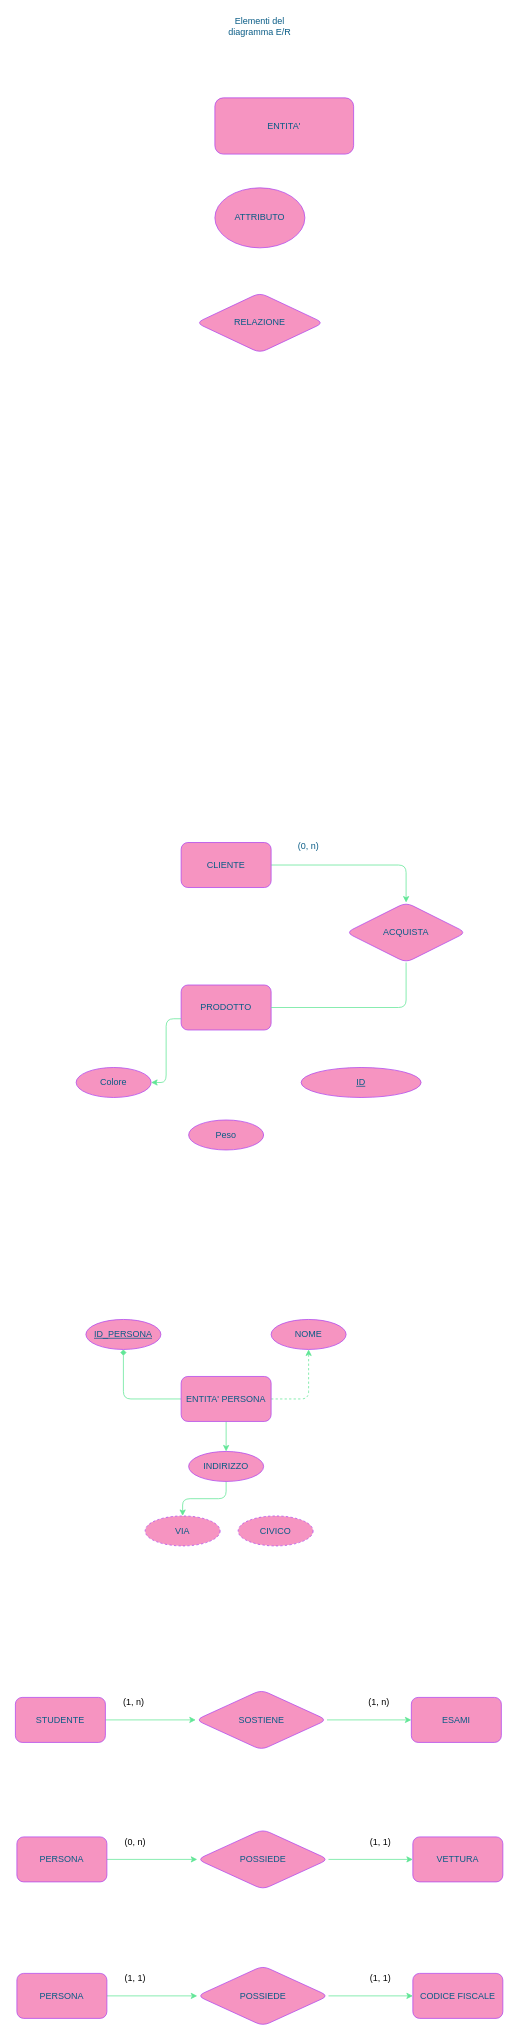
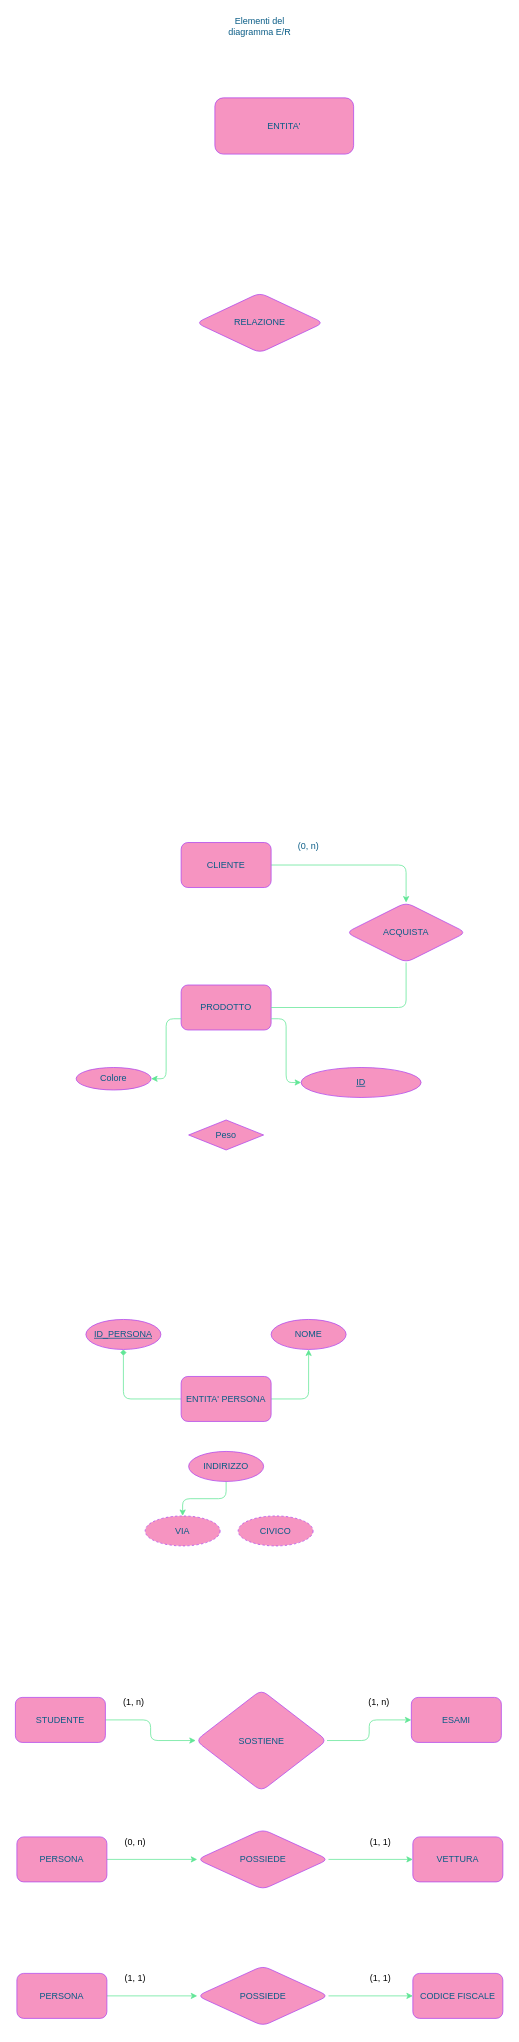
- <mxCell id="3" value="ATTRIBUTO" style="ellipse;whiteSpace=wrap;html=1;fillColor=#F694C1;strokeColor=#AF45ED;fontColor=#095C86;rounded=1;" parent="1" vertex="1"><mxGeometry x="286" y="250" width="120" height="80" as="geometry" /></mxCell>
+ <mxCell id="13" style="edgeStyle=orthogonalEdgeStyle;rounded=1;orthogonalLoop=1;jettySize=auto;html=1;exitX=1;exitY=0.75;exitDx=0;exitDy=0;strokeColor=#60E696;fontColor=#095C86;" parent="1" source="8" target="14" edge="1"><mxGeometry relative="1" as="geometry"><Array as="points"><mxPoint x="381" y="1358" /><mxPoint x="381" y="1443" /></Array></mxGeometry></mxCell>
- <mxCell id="12" value="Colore" style="ellipse;whiteSpace=wrap;html=1;align=center;fillColor=#F694C1;strokeColor=#AF45ED;fontColor=#095C86;rounded=1;" parent="1" vertex="1"><mxGeometry x="101" y="1423" width="100" height="40" as="geometry" /></mxCell>
+ <mxCell id="12" value="Colore" style="ellipse;whiteSpace=wrap;html=1;align=center;fillColor=#F694C1;strokeColor=#AF45ED;fontColor=#095C86;rounded=1;" parent="1" vertex="1"><mxGeometry x="101" y="1423" width="100" height="30" as="geometry" /></mxCell>
- <mxCell id="15" value="Peso" style="ellipse;whiteSpace=wrap;html=1;align=center;fillColor=#F694C1;strokeColor=#AF45ED;fontColor=#095C86;rounded=1;" parent="1" vertex="1"><mxGeometry x="251" y="1493" width="100" height="40" as="geometry" /></mxCell>
+ <mxCell id="15" value="Peso" style="rhombus;whiteSpace=wrap;html=1;align=center;fillColor=#F694C1;strokeColor=#AF45ED;fontColor=#095C86;" parent="1" vertex="1"><mxGeometry x="251" y="1493" width="100" height="40" as="geometry" /></mxCell>
- <mxCell id="17" style="edgeStyle=orthogonalEdgeStyle;rounded=1;orthogonalLoop=1;jettySize=auto;html=1;strokeColor=#60E696;fontColor=#095C86;dashed=1;" parent="1" source="20" target="22" edge="1"><mxGeometry relative="1" as="geometry"><Array as="points"><mxPoint x="411" y="1865" /></Array></mxGeometry></mxCell>
+ <mxCell id="17" style="edgeStyle=orthogonalEdgeStyle;rounded=1;orthogonalLoop=1;jettySize=auto;html=1;strokeColor=#60E696;fontColor=#095C86;" parent="1" source="20" target="22" edge="1"><mxGeometry relative="1" as="geometry"><Array as="points"><mxPoint x="411" y="1865" /></Array></mxGeometry></mxCell>
- <mxCell id="19" style="edgeStyle=orthogonalEdgeStyle;rounded=1;orthogonalLoop=1;jettySize=auto;html=1;entryX=0.5;entryY=0;entryDx=0;entryDy=0;strokeColor=#60E696;fontColor=#095C86;" parent="1" source="20" target="24" edge="1"><mxGeometry relative="1" as="geometry" /></mxCell>
- <mxCell id="31" value="SOSTIENE" style="rhombus;whiteSpace=wrap;html=1;rounded=1;fontColor=#095C86;strokeColor=#AF45ED;fillColor=#F694C1;" parent="1" vertex="1"><mxGeometry x="260.5" y="2253" width="175" height="80" as="geometry" /></mxCell>
+ <mxCell id="31" value="SOSTIENE" style="rhombus;whiteSpace=wrap;html=1;rounded=1;fontColor=#095C86;strokeColor=#AF45ED;fillColor=#F694C1;" parent="1" vertex="1"><mxGeometry x="260.5" y="2253" width="175" height="135" as="geometry" /></mxCell>
